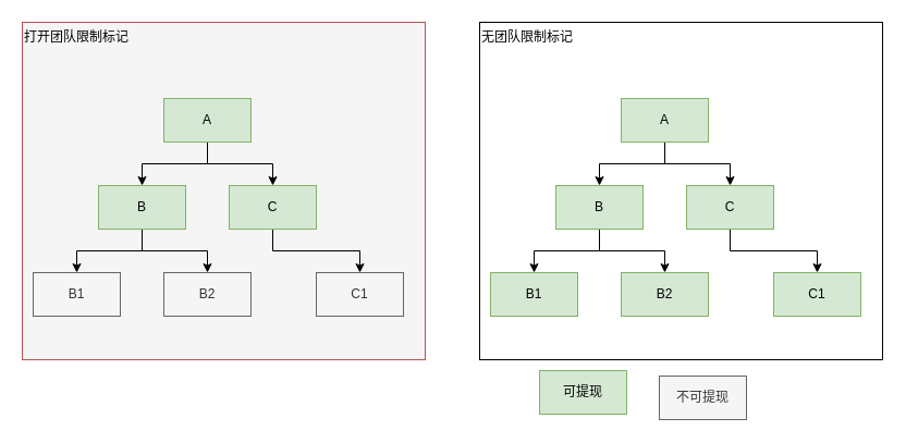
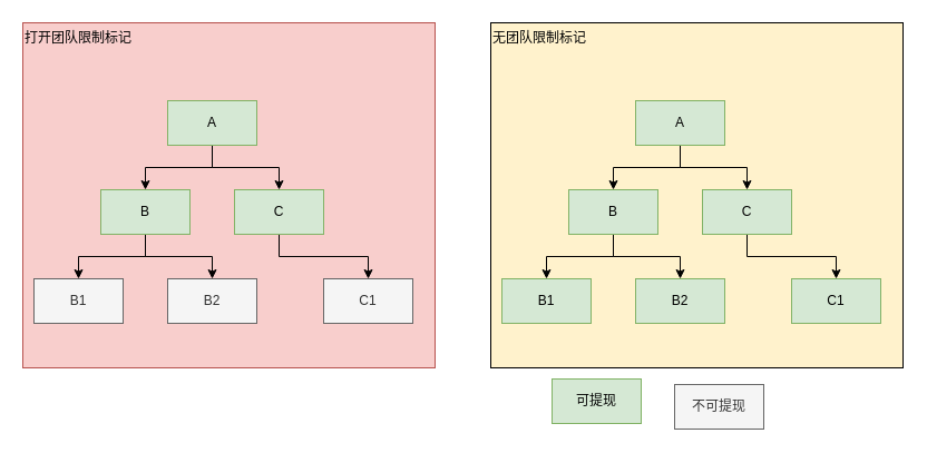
- <mxCell id="2" value="打开团队限制标记" style="rounded=0;whiteSpace=wrap;html=1;align=left;verticalAlign=top;fillColor=#f5f5f5;strokeColor=#b85450;" vertex="1" parent="1"><mxGeometry x="20" y="20" width="370" height="310" as="geometry" /></mxCell>
+ <mxCell id="2" value="打开团队限制标记" style="rounded=0;whiteSpace=wrap;html=1;align=left;verticalAlign=top;fillColor=#f8cecc;strokeColor=#b85450;" vertex="1" parent="1"><mxGeometry x="20" y="20" width="370" height="310" as="geometry" /></mxCell>
- <mxCell id="14" value="无团队限制标记" style="rounded=0;whiteSpace=wrap;html=1;align=left;verticalAlign=top;" vertex="1" parent="1"><mxGeometry x="440" y="20" width="370" height="310" as="geometry" /></mxCell>
+ <mxCell id="14" value="无团队限制标记" style="rounded=0;whiteSpace=wrap;html=1;align=left;verticalAlign=top;fillColor=#fff2cc;" vertex="1" parent="1"><mxGeometry x="440" y="20" width="370" height="310" as="geometry" /></mxCell>
